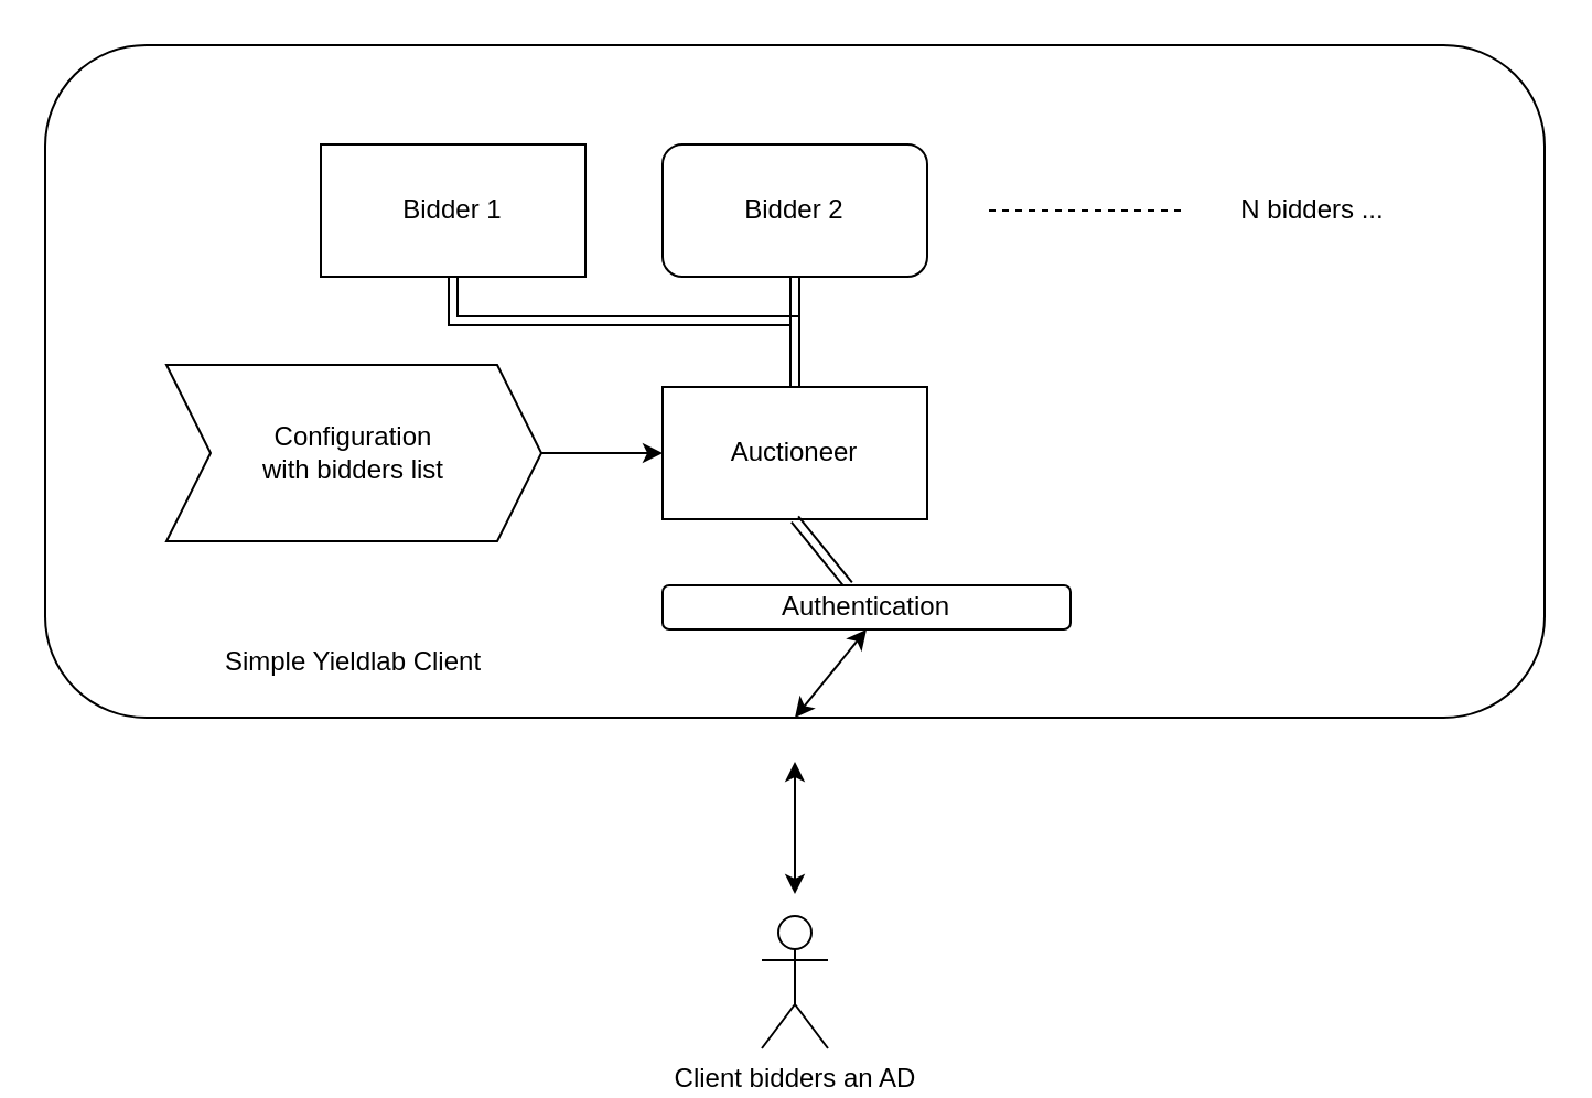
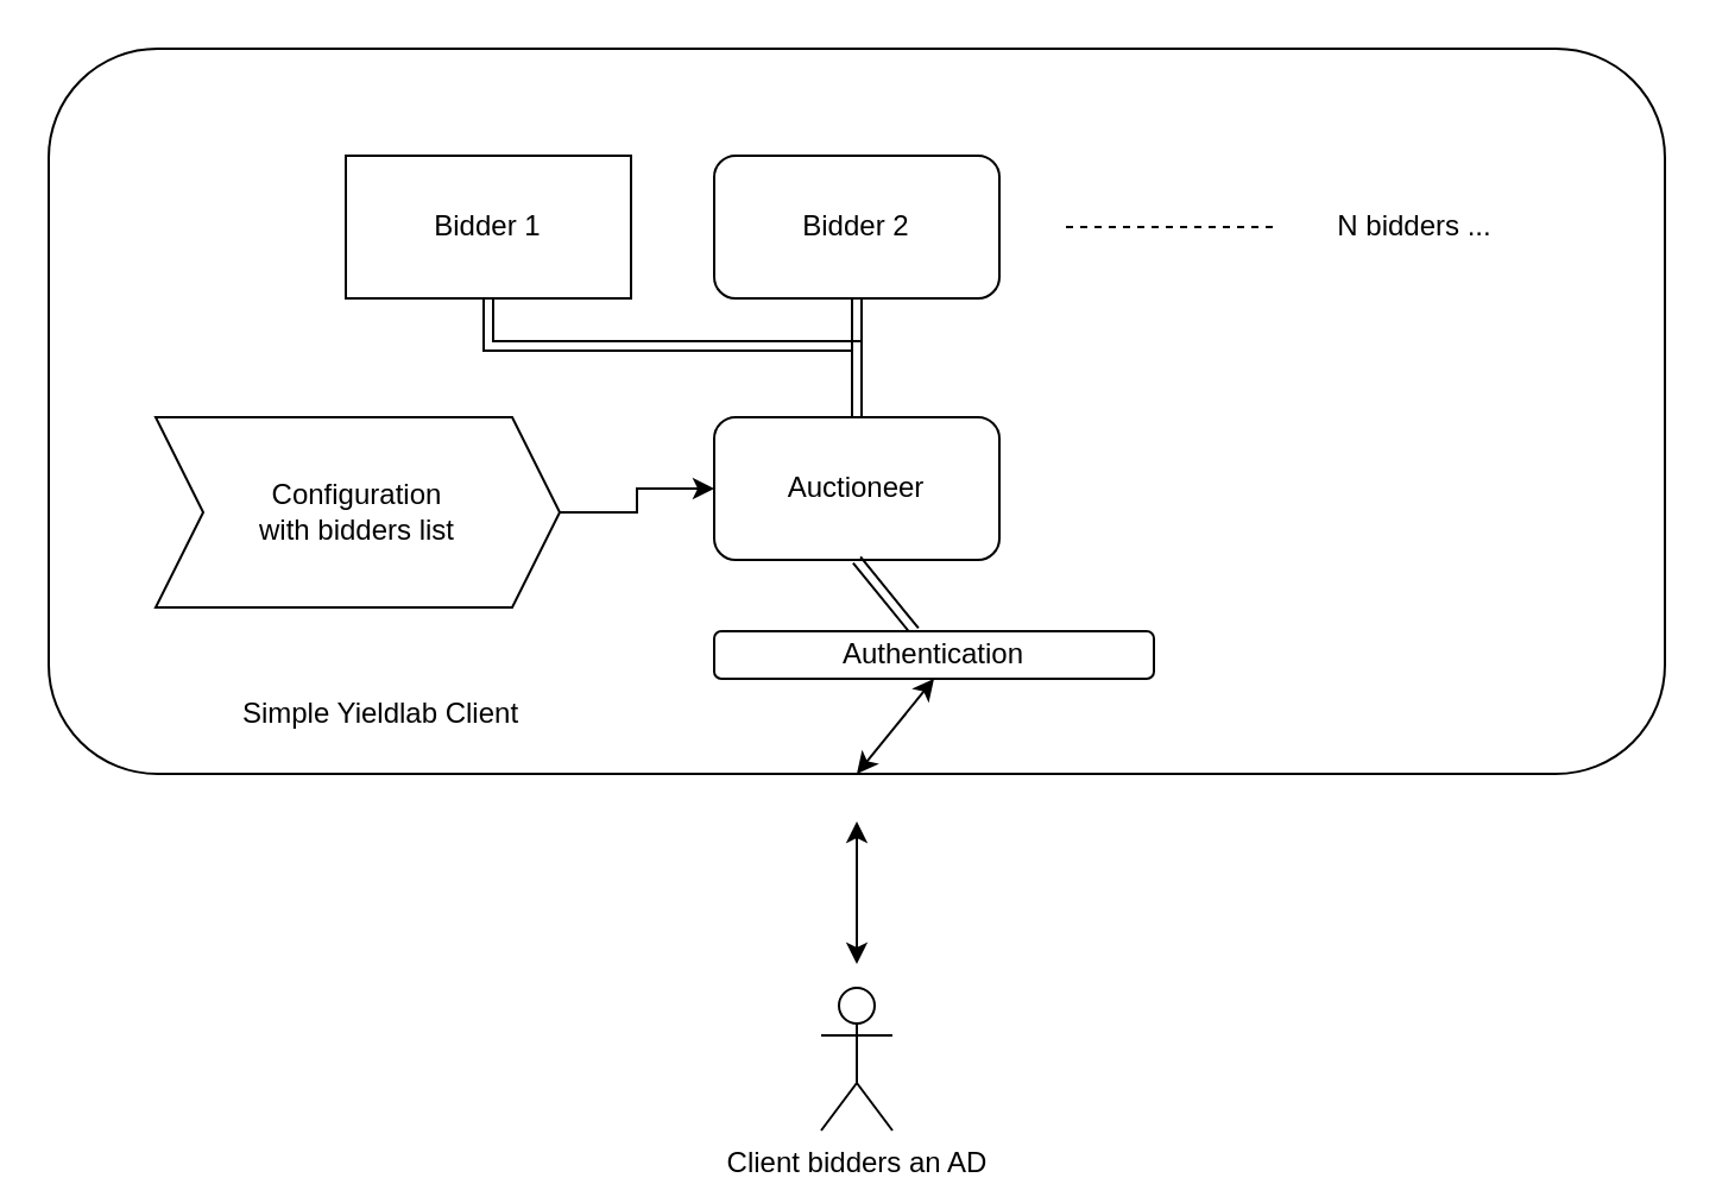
- <mxCell id="12" value="Configuration &lt;br&gt;with bidders list" style="shape=step;perimeter=stepPerimeter;whiteSpace=wrap;html=1;fixedSize=1;" vertex="1" parent="1"><mxGeometry x="75" y="165" width="170" height="80" as="geometry" /></mxCell>
+ <mxCell id="12" value="Configuration &lt;br&gt;with bidders list" style="shape=step;perimeter=stepPerimeter;whiteSpace=wrap;html=1;fixedSize=1;" vertex="1" parent="1"><mxGeometry x="65" y="175" width="170" height="80" as="geometry" /></mxCell>
- <mxCell id="9" value="Auctioneer" style="whiteSpace=wrap;html=1;rounded=0;" vertex="1" parent="1"><mxGeometry x="300" y="175" width="120" height="60" as="geometry" /></mxCell>
+ <mxCell id="9" value="Auctioneer" style="rounded=1;whiteSpace=wrap;html=1;" vertex="1" parent="1"><mxGeometry x="300" y="175" width="120" height="60" as="geometry" /></mxCell>
